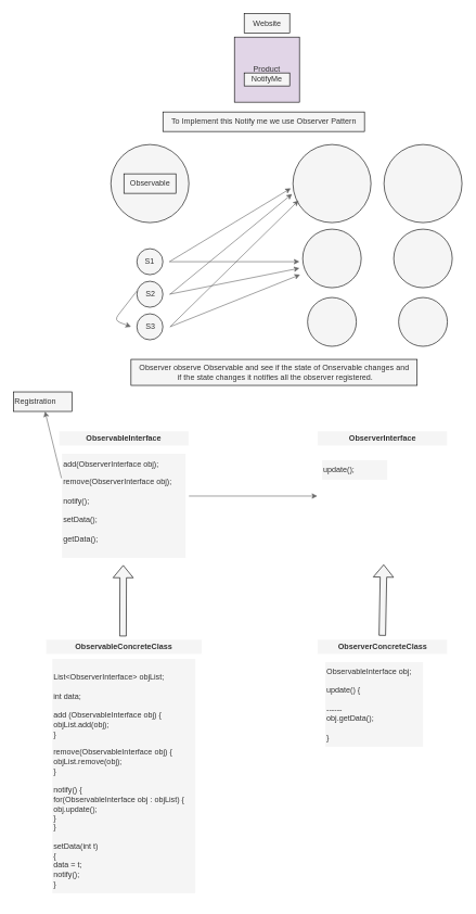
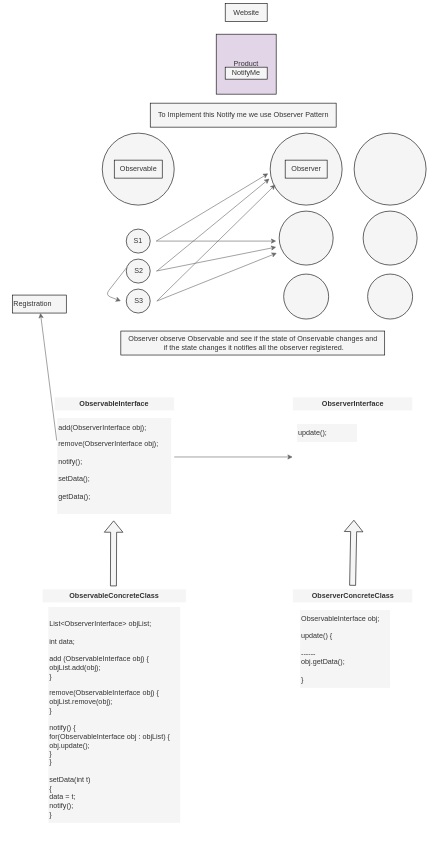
- <mxCell id="3" value="Website" style="text;html=1;align=center;verticalAlign=middle;resizable=0;points=[];autosize=1;strokeColor=default;fillColor=#f5f5f5;fontColor=#333333;strokeWidth=1;labelBackgroundColor=none;" vertex="1" parent="1"><mxGeometry x="375" y="20" width="70" height="30" as="geometry" /></mxCell>
+ <mxCell id="3" value="Website" style="text;html=1;align=center;verticalAlign=middle;resizable=0;points=[];autosize=1;strokeColor=default;fillColor=#f5f5f5;fontColor=#333333;strokeWidth=1;labelBackgroundColor=none;" vertex="1" parent="1"><mxGeometry x="375" y="5" width="70" height="30" as="geometry" /></mxCell>
- <mxCell id="5" value="To Implement this Notify me we use Observer Pattern" style="text;html=1;align=center;verticalAlign=middle;resizable=0;points=[];autosize=1;strokeColor=default;fillColor=#f5f5f5;fontColor=#333333;strokeWidth=1;labelBackgroundColor=none;" vertex="1" parent="1"><mxGeometry x="250" y="171" width="310" height="30" as="geometry" /></mxCell>
+ <mxCell id="5" value="To Implement this Notify me we use Observer Pattern" style="text;html=1;align=center;verticalAlign=middle;resizable=0;points=[];autosize=1;strokeColor=default;fillColor=#f5f5f5;fontColor=#333333;strokeWidth=1;labelBackgroundColor=none;" vertex="1" parent="1"><mxGeometry x="250" y="171" width="310" height="40" as="geometry" /></mxCell>
+ <mxCell id="9" value="Observer" style="text;html=1;align=center;verticalAlign=middle;resizable=0;points=[];autosize=1;strokeColor=default;fillColor=#f5f5f5;fontColor=#333333;strokeWidth=1;labelBackgroundColor=none;" vertex="1" parent="1"><mxGeometry x="475" y="266" width="70" height="30" as="geometry" /></mxCell>
- <mxCell id="34" value="&lt;div style=&quot;&quot;&gt;Registration&lt;/div&gt;" style="text;html=1;align=left;verticalAlign=middle;resizable=0;points=[];autosize=1;strokeColor=default;fillColor=#f5f5f5;fontColor=#333333;strokeWidth=1;labelBackgroundColor=none;" vertex="1" parent="1"><mxGeometry x="20" y="601" width="90" height="30" as="geometry" /></mxCell>
+ <mxCell id="34" value="&lt;div style=&quot;&quot;&gt;Registration&lt;/div&gt;" style="text;html=1;align=left;verticalAlign=middle;resizable=0;points=[];autosize=1;strokeColor=default;fillColor=#f5f5f5;fontColor=#333333;strokeWidth=1;labelBackgroundColor=none;" vertex="1" parent="1"><mxGeometry x="20" y="491" width="90" height="30" as="geometry" /></mxCell>
